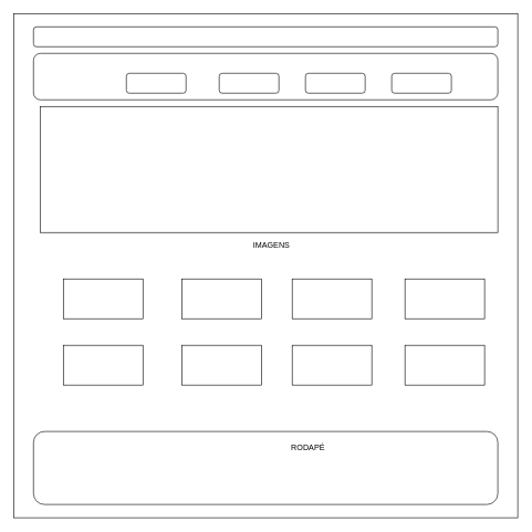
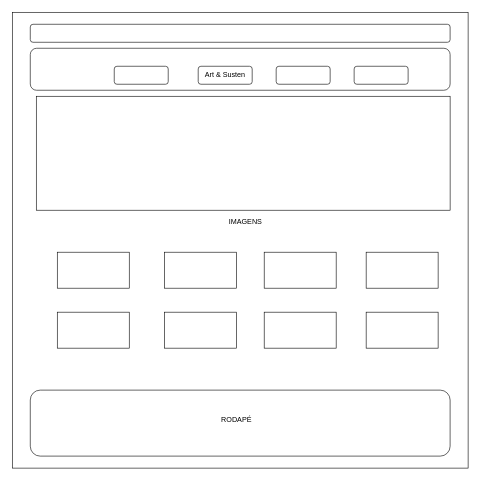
+ <mxCell id="9" value="Art &amp;amp; Susten" style="text;html=1;align=center;verticalAlign=middle;whiteSpace=wrap;rounded=0;" vertex="1" parent="1"><mxGeometry x="335" y="115" width="80" height="20" as="geometry" /></mxCell>
- <mxCell id="16" value="RODAPÉ" style="text;html=1;strokeColor=none;fillColor=none;align=center;verticalAlign=middle;whiteSpace=wrap;rounded=0;" vertex="1" parent="1"><mxGeometry x="409" y="655" width="110" height="40" as="geometry" /></mxCell>
+ <mxCell id="16" value="RODAPÉ" style="text;html=1;strokeColor=none;fillColor=none;align=center;verticalAlign=middle;whiteSpace=wrap;rounded=0;" vertex="1" parent="1"><mxGeometry x="339" y="680" width="110" height="40" as="geometry" /></mxCell>
